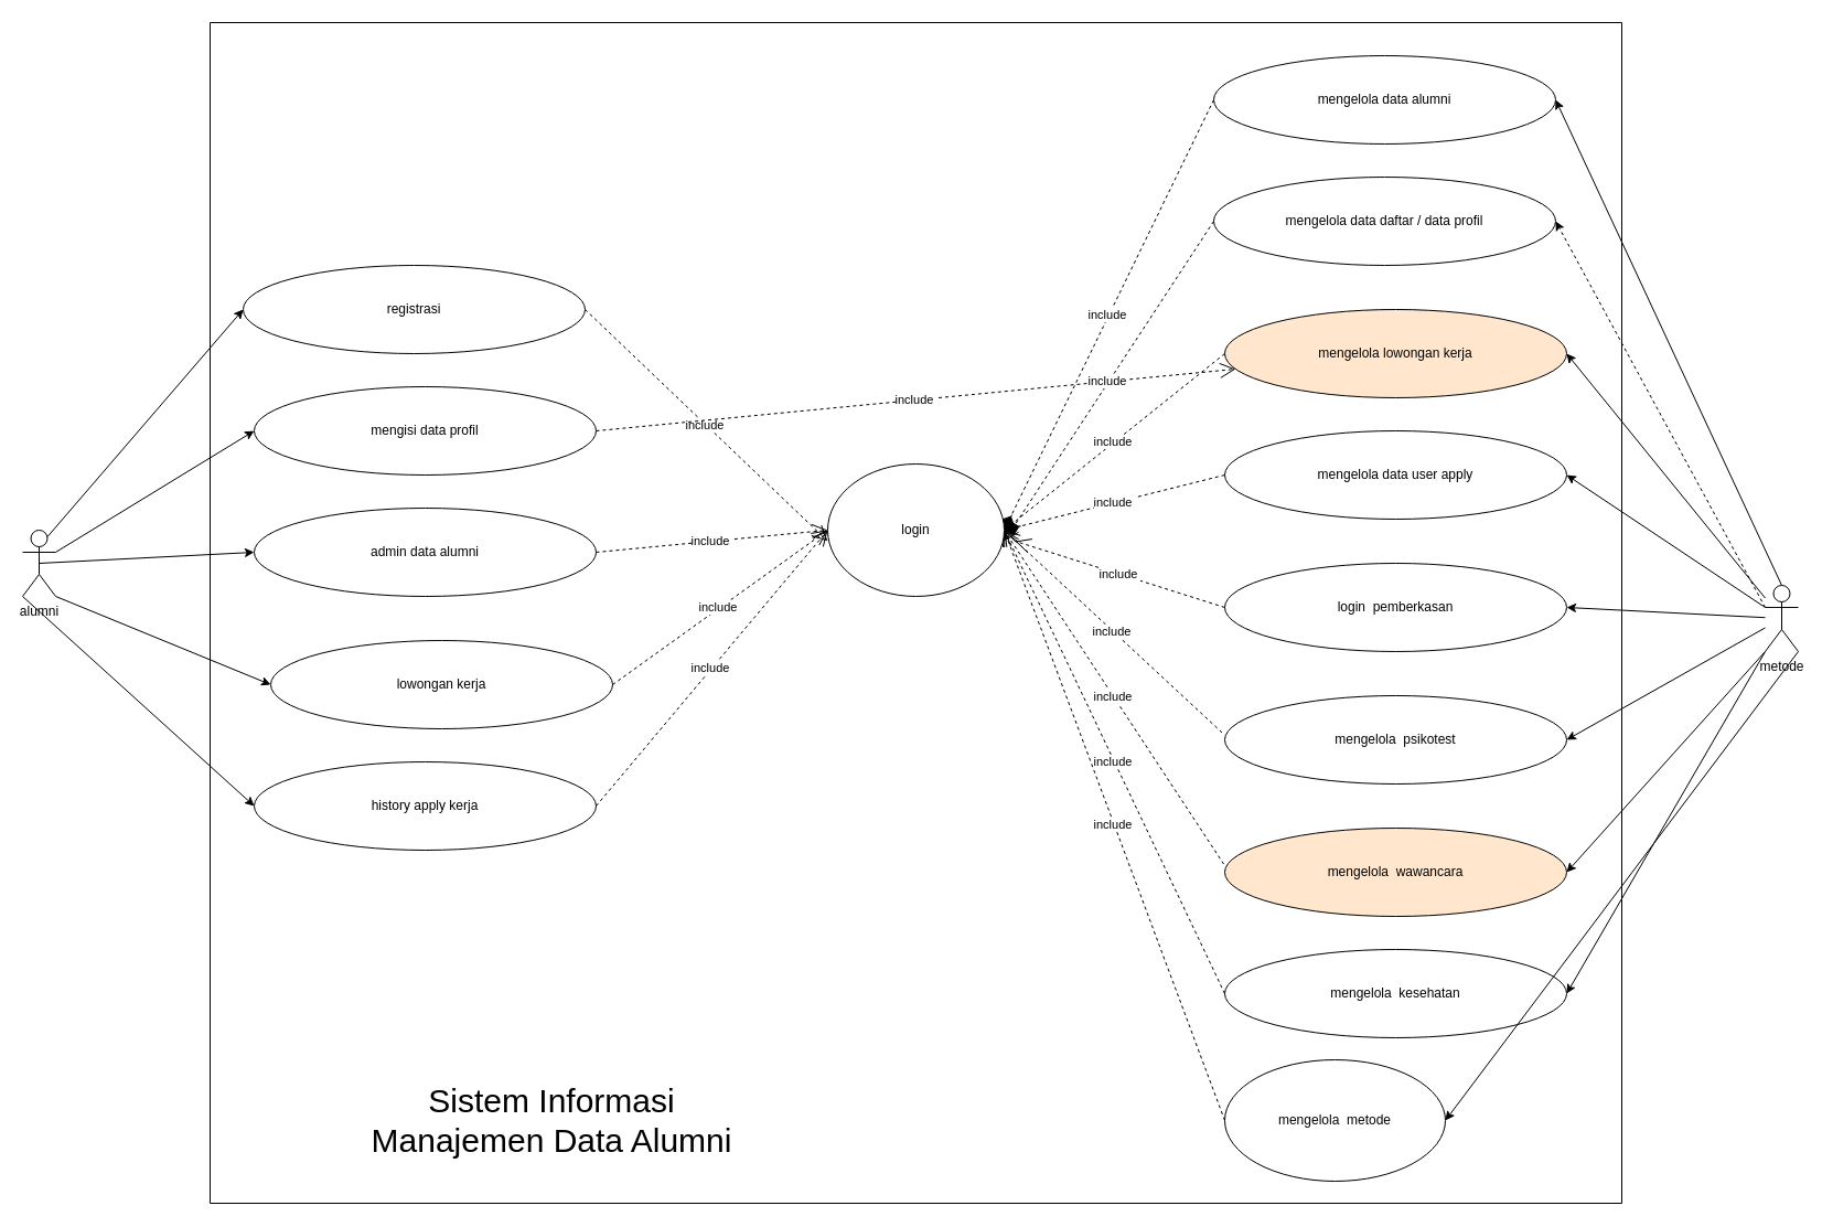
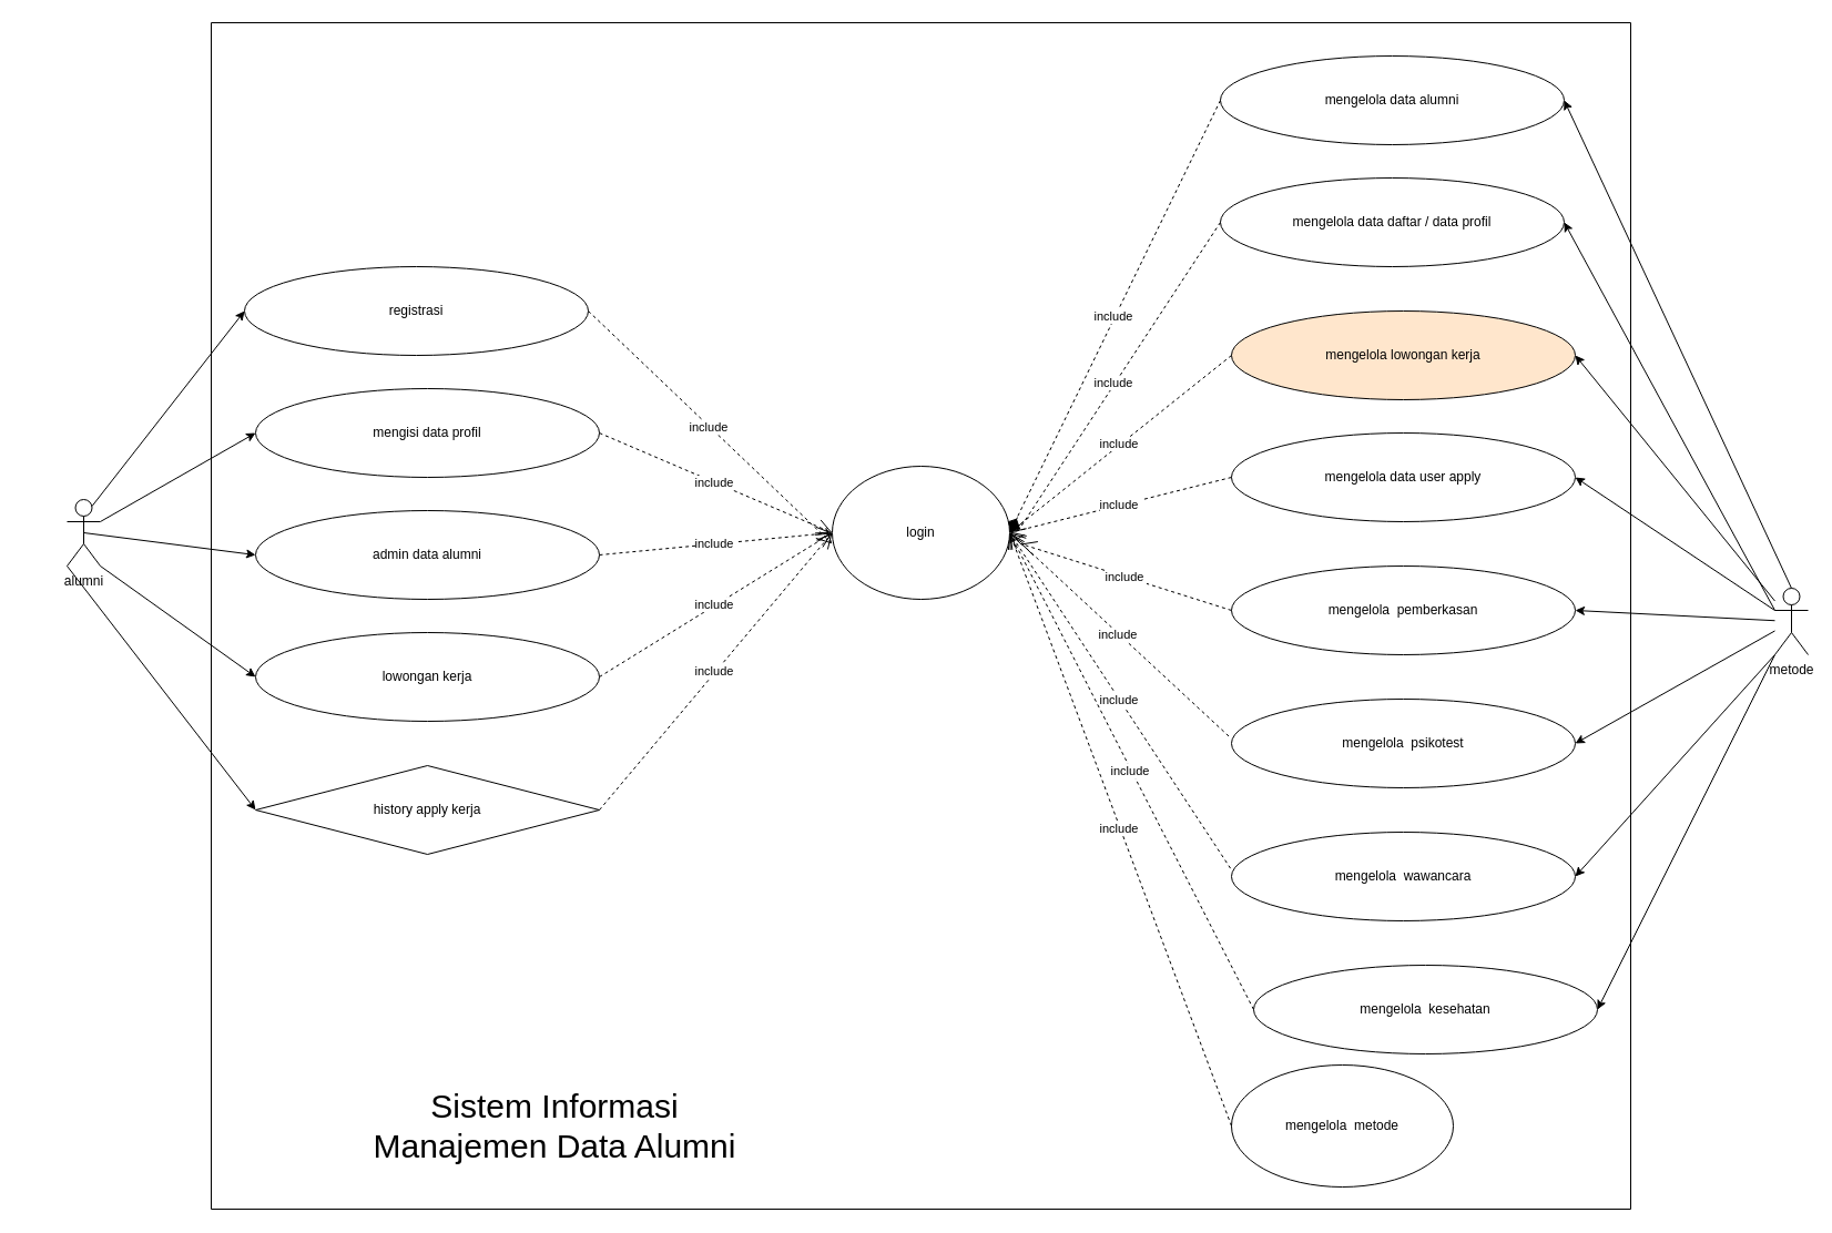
- <mxCell id="33" value="include&amp;nbsp;" style="endArrow=open;endSize=12;dashed=1;html=1;rounded=0;movable=1;resizable=1;rotatable=1;deletable=1;editable=1;connectable=1;exitX=1;exitY=0.5;exitDx=0;exitDy=0;" parent="1" source="7" target="10" edge="1"><mxGeometry width="160" relative="1" as="geometry"><mxPoint x="540" y="290" as="sourcePoint" /><mxPoint x="850" y="460" as="targetPoint" /><mxPoint as="offset" /></mxGeometry></mxCell>
+ <mxCell id="33" value="include&amp;nbsp;" style="endArrow=open;endSize=12;dashed=1;html=1;rounded=0;movable=1;resizable=1;rotatable=1;deletable=1;editable=1;connectable=1;exitX=1;exitY=0.5;exitDx=0;exitDy=0;entryX=0;entryY=0.5;entryDx=0;entryDy=0;" parent="1" source="7" target="48" edge="1"><mxGeometry width="160" relative="1" as="geometry"><mxPoint x="540" y="290" as="sourcePoint" /><mxPoint x="850" y="460" as="targetPoint" /><mxPoint as="offset" /></mxGeometry></mxCell>
- <mxCell id="24" value="" style="endArrow=classic;html=1;rounded=0;entryX=1;entryY=0.5;entryDx=0;entryDy=0;exitX=0;exitY=0.333;exitDx=0;exitDy=0;exitPerimeter=0;dashed=1;" parent="1" source="17" target="9" edge="1"><mxGeometry width="50" height="50" relative="1" as="geometry"><mxPoint x="1430" y="440" as="sourcePoint" /><mxPoint x="1480" y="390" as="targetPoint" /></mxGeometry></mxCell>
+ <mxCell id="24" value="" style="endArrow=classic;html=1;rounded=0;entryX=1;entryY=0.5;entryDx=0;entryDy=0;exitX=0;exitY=0.333;exitDx=0;exitDy=0;exitPerimeter=0;" parent="1" source="17" target="9" edge="1"><mxGeometry width="50" height="50" relative="1" as="geometry"><mxPoint x="1430" y="440" as="sourcePoint" /><mxPoint x="1480" y="390" as="targetPoint" /></mxGeometry></mxCell>
- <mxCell id="40" value="include&amp;nbsp;" style="endArrow=diamond;endSize=12;dashed=1;html=1;rounded=0;movable=1;resizable=1;rotatable=1;deletable=1;editable=1;connectable=1;entryX=1;entryY=0.5;entryDx=0;entryDy=0;exitX=0;exitY=0.5;exitDx=0;exitDy=0;" parent="1" source="11" target="48" edge="1"><mxGeometry width="160" relative="1" as="geometry"><mxPoint x="1120" y="330" as="sourcePoint" /><mxPoint x="930" y="520" as="targetPoint" /><mxPoint as="offset" /></mxGeometry></mxCell>
+ <mxCell id="40" value="include&amp;nbsp;" style="endArrow=open;endSize=12;dashed=1;html=1;rounded=0;movable=1;resizable=1;rotatable=1;deletable=1;editable=1;connectable=1;entryX=1;entryY=0.5;entryDx=0;entryDy=0;exitX=0;exitY=0.5;exitDx=0;exitDy=0;" parent="1" source="11" target="48" edge="1"><mxGeometry width="160" relative="1" as="geometry"><mxPoint x="1120" y="330" as="sourcePoint" /><mxPoint x="930" y="520" as="targetPoint" /><mxPoint as="offset" /></mxGeometry></mxCell>
- <mxCell id="3" value="alumni" style="shape=umlActor;verticalLabelPosition=bottom;verticalAlign=top;html=1;outlineConnect=0;" parent="1" vertex="1"><mxGeometry x="20" y="480" width="30" height="60" as="geometry" /></mxCell>
+ <mxCell id="3" value="alumni" style="shape=umlActor;verticalLabelPosition=bottom;verticalAlign=top;html=1;outlineConnect=0;" parent="1" vertex="1"><mxGeometry x="60" y="450" width="30" height="60" as="geometry" /></mxCell>
- <mxCell id="12" value="login&amp;nbsp; pemberkasan" style="ellipse;whiteSpace=wrap;html=1;" parent="1" vertex="1"><mxGeometry x="1110" y="510" width="310" height="80" as="geometry" /></mxCell>
+ <mxCell id="12" value="mengelola&amp;nbsp; pemberkasan" style="ellipse;whiteSpace=wrap;html=1;" parent="1" vertex="1"><mxGeometry x="1110" y="510" width="310" height="80" as="geometry" /></mxCell>
- <mxCell id="5" value="lowongan kerja" style="ellipse;whiteSpace=wrap;html=1;" parent="1" vertex="1"><mxGeometry x="245" y="580" width="310" height="80" as="geometry" /></mxCell>
+ <mxCell id="5" value="lowongan kerja" style="ellipse;whiteSpace=wrap;html=1;" parent="1" vertex="1"><mxGeometry x="230" y="570" width="310" height="80" as="geometry" /></mxCell>
- <mxCell id="6" value="history apply kerja" style="ellipse;whiteSpace=wrap;html=1;" parent="1" vertex="1"><mxGeometry x="230" y="690" width="310" height="80" as="geometry" /></mxCell>
+ <mxCell id="6" value="history apply kerja" style="rhombus;whiteSpace=wrap;html=1;" parent="1" vertex="1"><mxGeometry x="230" y="690" width="310" height="80" as="geometry" /></mxCell>
- <mxCell id="14" value="mengelola&amp;nbsp;&amp;nbsp;wawancara" style="ellipse;whiteSpace=wrap;html=1;fillColor=#ffe6cc;" parent="1" vertex="1"><mxGeometry x="1110" y="750" width="310" height="80" as="geometry" /></mxCell>
+ <mxCell id="14" value="mengelola&amp;nbsp;&amp;nbsp;wawancara" style="ellipse;whiteSpace=wrap;html=1;" parent="1" vertex="1"><mxGeometry x="1110" y="750" width="310" height="80" as="geometry" /></mxCell>
- <mxCell id="31" value="" style="endArrow=classic;html=1;rounded=0;entryX=1;entryY=0.5;entryDx=0;entryDy=0;exitX=1;exitY=1;exitDx=0;exitDy=0;exitPerimeter=0;" parent="1" source="17" target="16" edge="1"><mxGeometry width="50" height="50" relative="1" as="geometry"><mxPoint x="1810" y="630" as="sourcePoint" /><mxPoint x="1480" y="860" as="targetPoint" /></mxGeometry></mxCell>
- <mxCell id="15" value="mengelola&amp;nbsp;&amp;nbsp;kesehatan" style="ellipse;whiteSpace=wrap;html=1;" parent="1" vertex="1"><mxGeometry x="1110" y="860" width="310" height="80" as="geometry" /></mxCell>
+ <mxCell id="15" value="mengelola&amp;nbsp;&amp;nbsp;kesehatan" style="ellipse;whiteSpace=wrap;html=1;" parent="1" vertex="1"><mxGeometry x="1130" y="870" width="310" height="80" as="geometry" /></mxCell>
